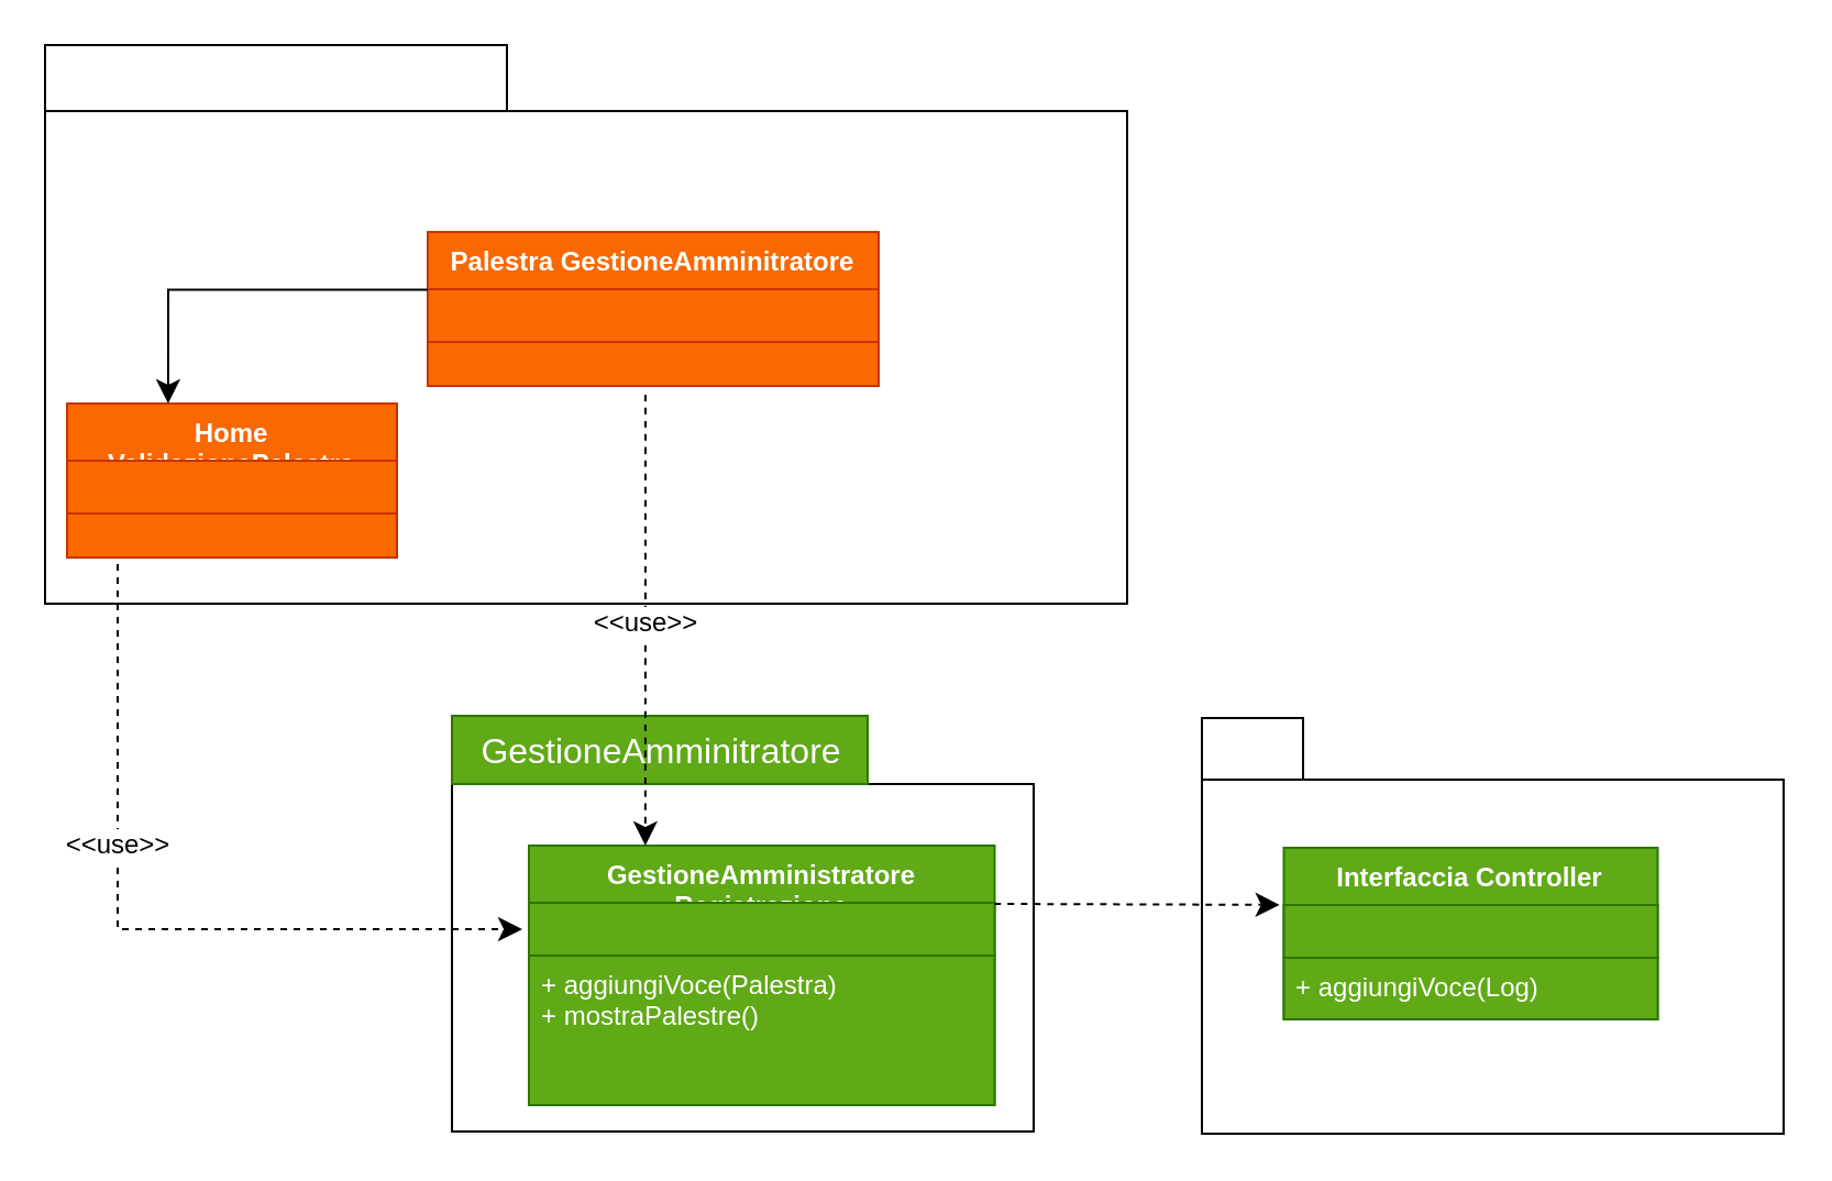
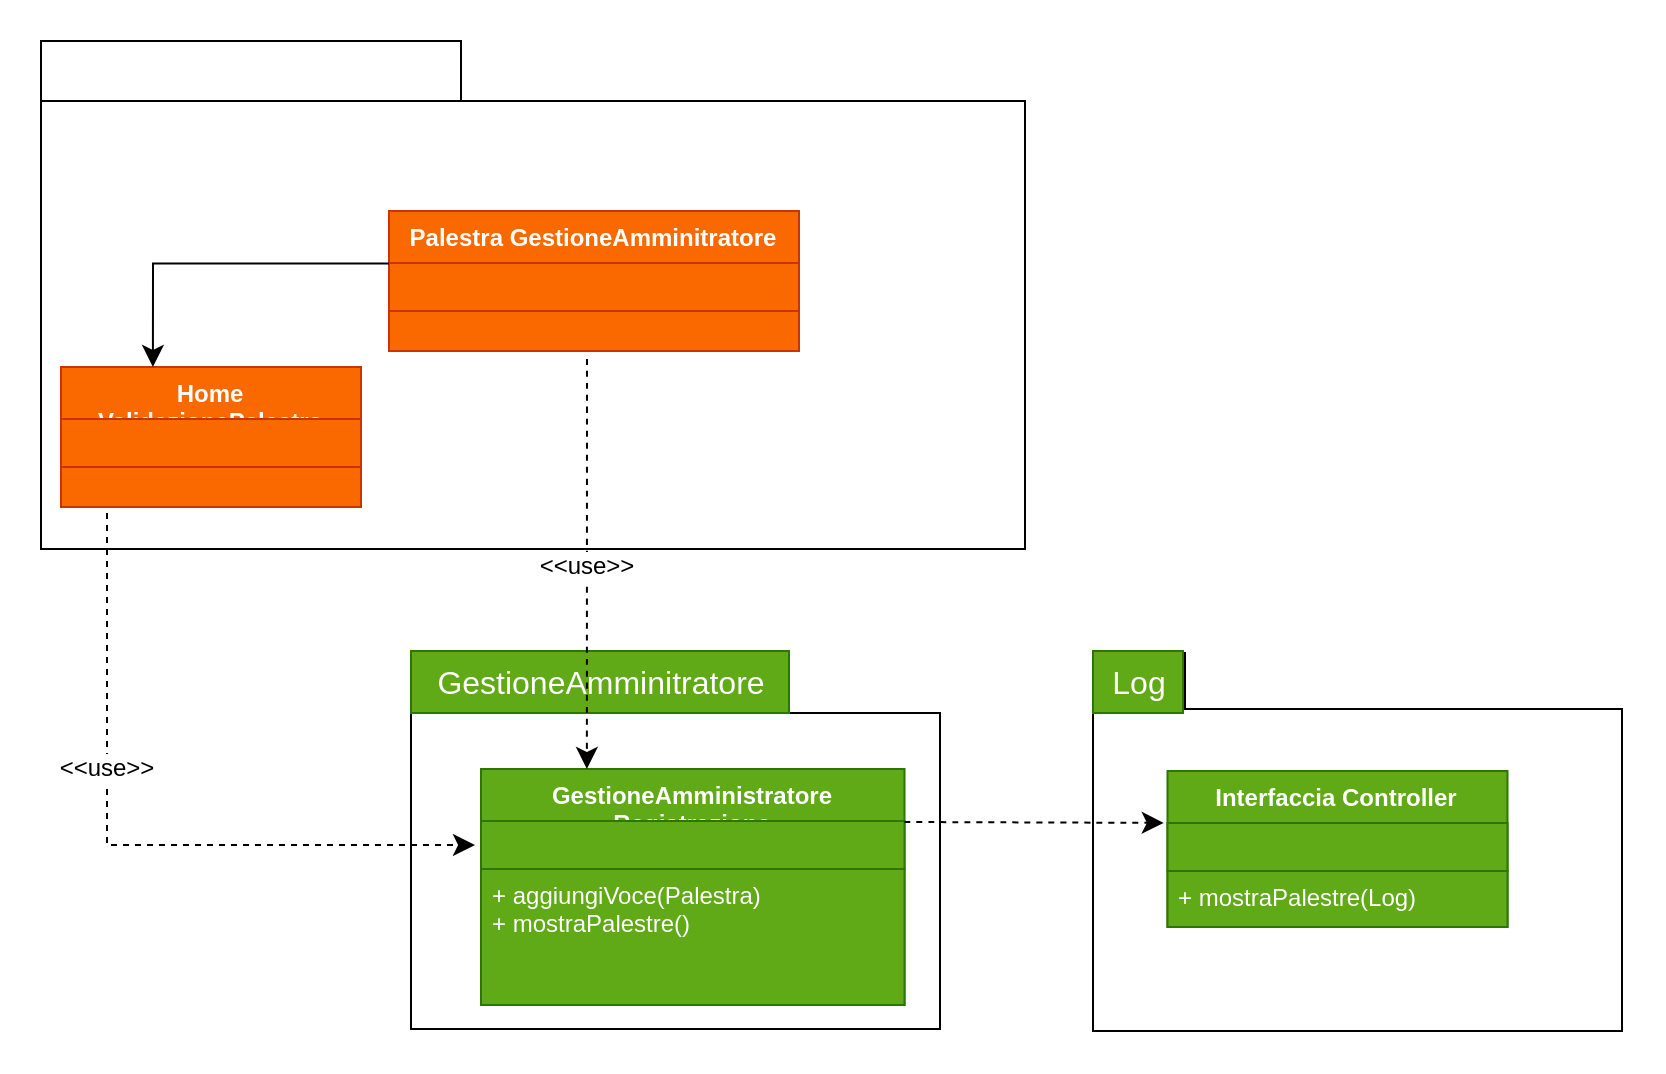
+ <mxCell id="25" value="Log" style="text;html=1;align=center;verticalAlign=middle;resizable=0;points=[];autosize=1;fontSize=16;fillColor=#60a917;fontColor=#ffffff;strokeColor=#2D7600;" parent="1" vertex="1"><mxGeometry x="546" y="325" width="45" height="31" as="geometry" /></mxCell>
- <mxCell id="29" value="+ aggiungiVoce(Log)" style="text;strokeColor=#2D7600;fillColor=#60a917;align=left;verticalAlign=top;spacingLeft=4;spacingRight=4;overflow=hidden;rotatable=0;points=[[0,0.5],[1,0.5]];portConstraint=eastwest;whiteSpace=wrap;html=1;fontColor=#ffffff;" parent="26" vertex="1"><mxGeometry y="50" width="170" height="28" as="geometry" /></mxCell>
+ <mxCell id="29" value="+ mostraPalestre(Log)" style="text;strokeColor=#2D7600;fillColor=#60a917;align=left;verticalAlign=top;spacingLeft=4;spacingRight=4;overflow=hidden;rotatable=0;points=[[0,0.5],[1,0.5]];portConstraint=eastwest;whiteSpace=wrap;html=1;fontColor=#ffffff;" parent="26" vertex="1"><mxGeometry y="50" width="170" height="28" as="geometry" /></mxCell>
